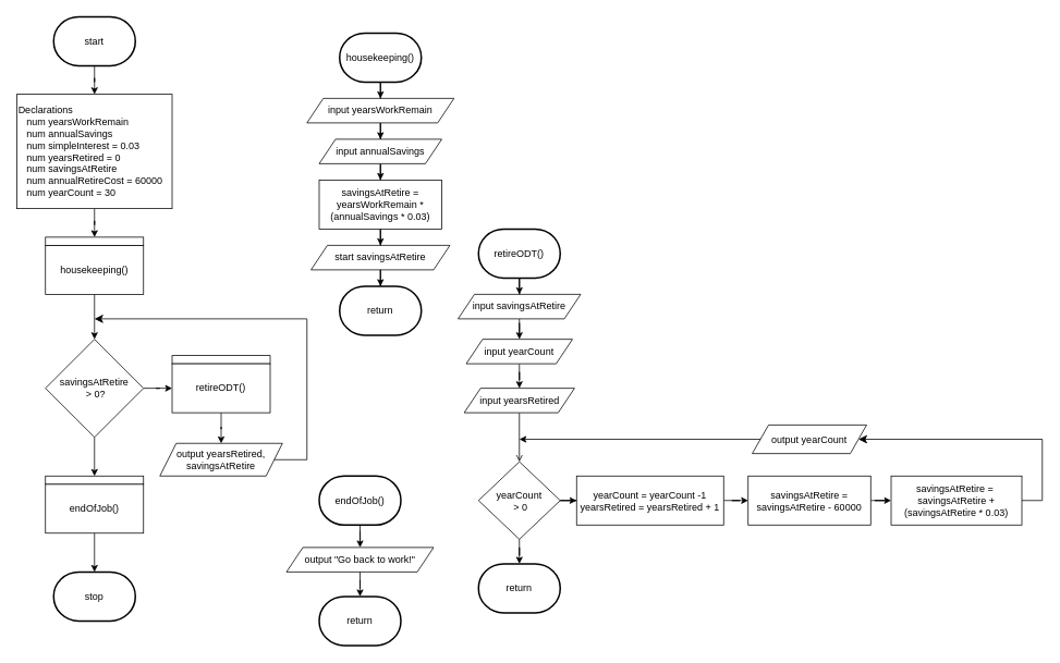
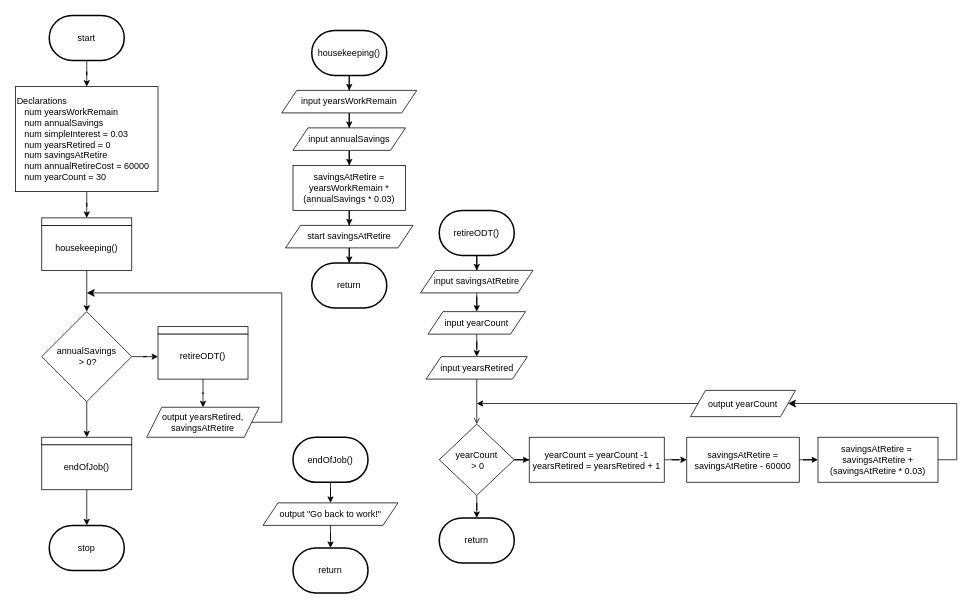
- <mxCell id="22" value="savingsAtRetire&lt;div&gt;&amp;nbsp;&amp;gt; 0?&lt;/div&gt;" style="rhombus;whiteSpace=wrap;html=1;" vertex="1" parent="1"><mxGeometry x="55" y="415" width="120" height="120" as="geometry" /></mxCell>
+ <mxCell id="22" value="annualSavings&lt;div&gt;&amp;nbsp;&amp;gt; 0?&lt;/div&gt;" style="rhombus;whiteSpace=wrap;html=1;" vertex="1" parent="1"><mxGeometry x="55" y="415" width="120" height="120" as="geometry" /></mxCell>
